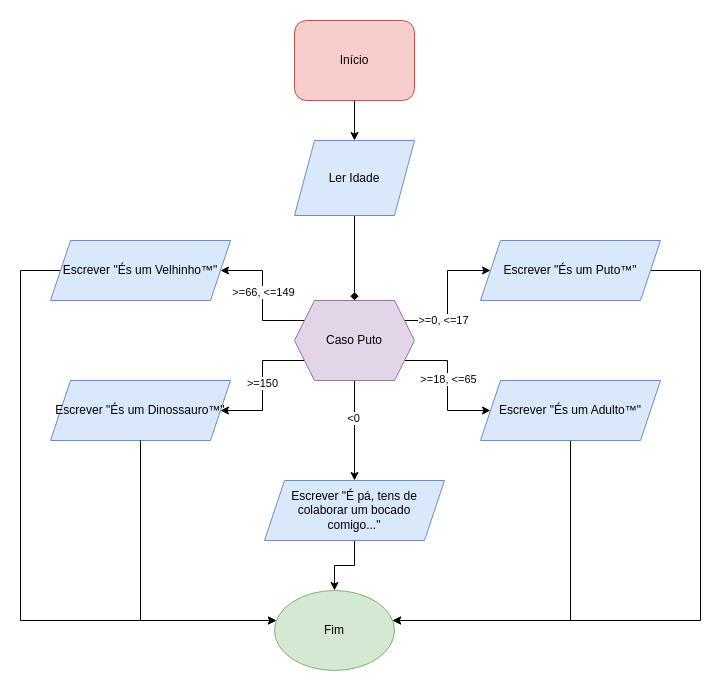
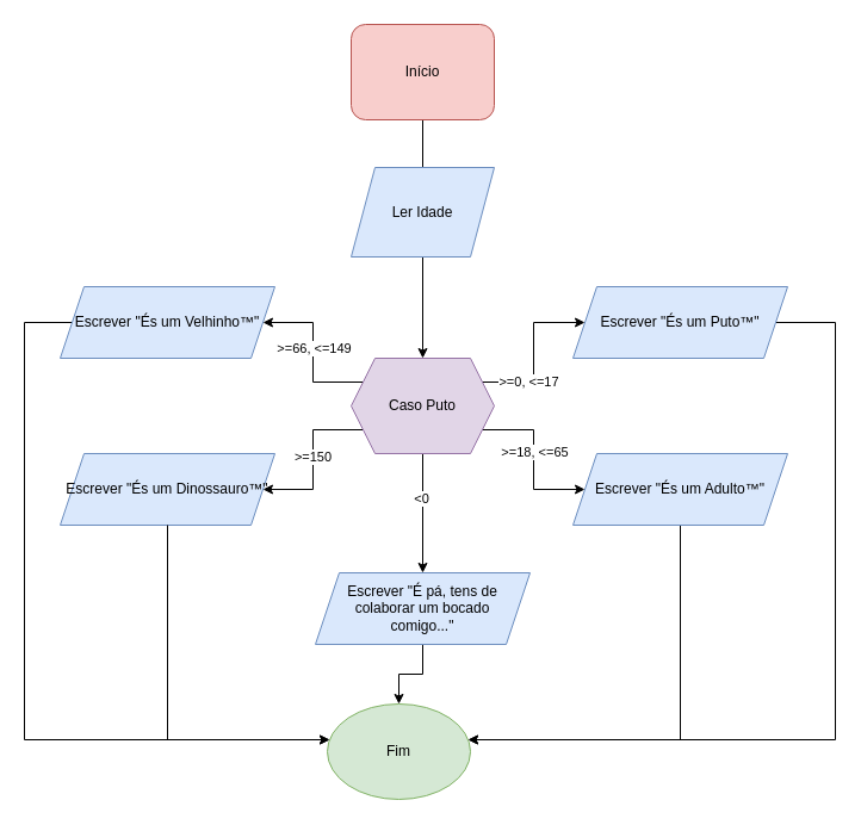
- <mxCell id="2" value="" style="edgeStyle=orthogonalEdgeStyle;rounded=0;orthogonalLoop=1;jettySize=auto;html=1;" edge="1" parent="1" source="3" target="5"><mxGeometry relative="1" as="geometry" /></mxCell>
+ <mxCell id="2" value="" style="edgeStyle=orthogonalEdgeStyle;rounded=0;orthogonalLoop=1;jettySize=auto;html=1;endArrow=none;" edge="1" parent="1" source="3" target="5"><mxGeometry relative="1" as="geometry" /></mxCell>
- <mxCell id="4" value="" style="edgeStyle=orthogonalEdgeStyle;rounded=0;orthogonalLoop=1;jettySize=auto;html=1;endArrow=diamond;" edge="1" parent="1" source="5" target="16"><mxGeometry relative="1" as="geometry" /></mxCell>
+ <mxCell id="4" value="" style="edgeStyle=orthogonalEdgeStyle;rounded=0;orthogonalLoop=1;jettySize=auto;html=1;" edge="1" parent="1" source="5" target="16"><mxGeometry relative="1" as="geometry" /></mxCell>
